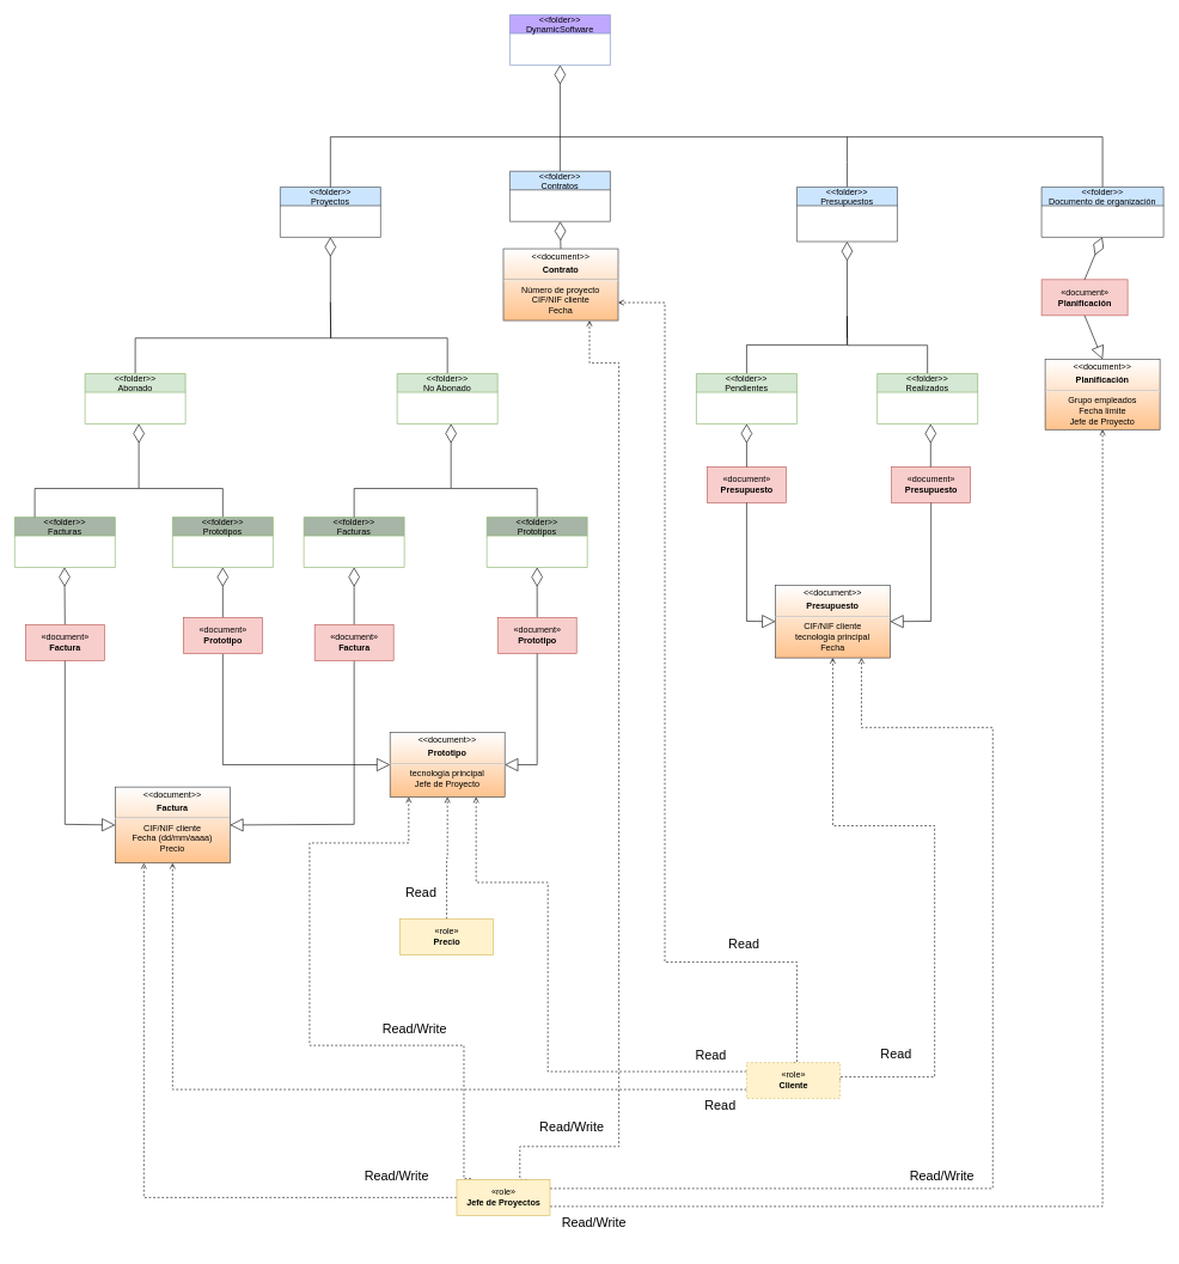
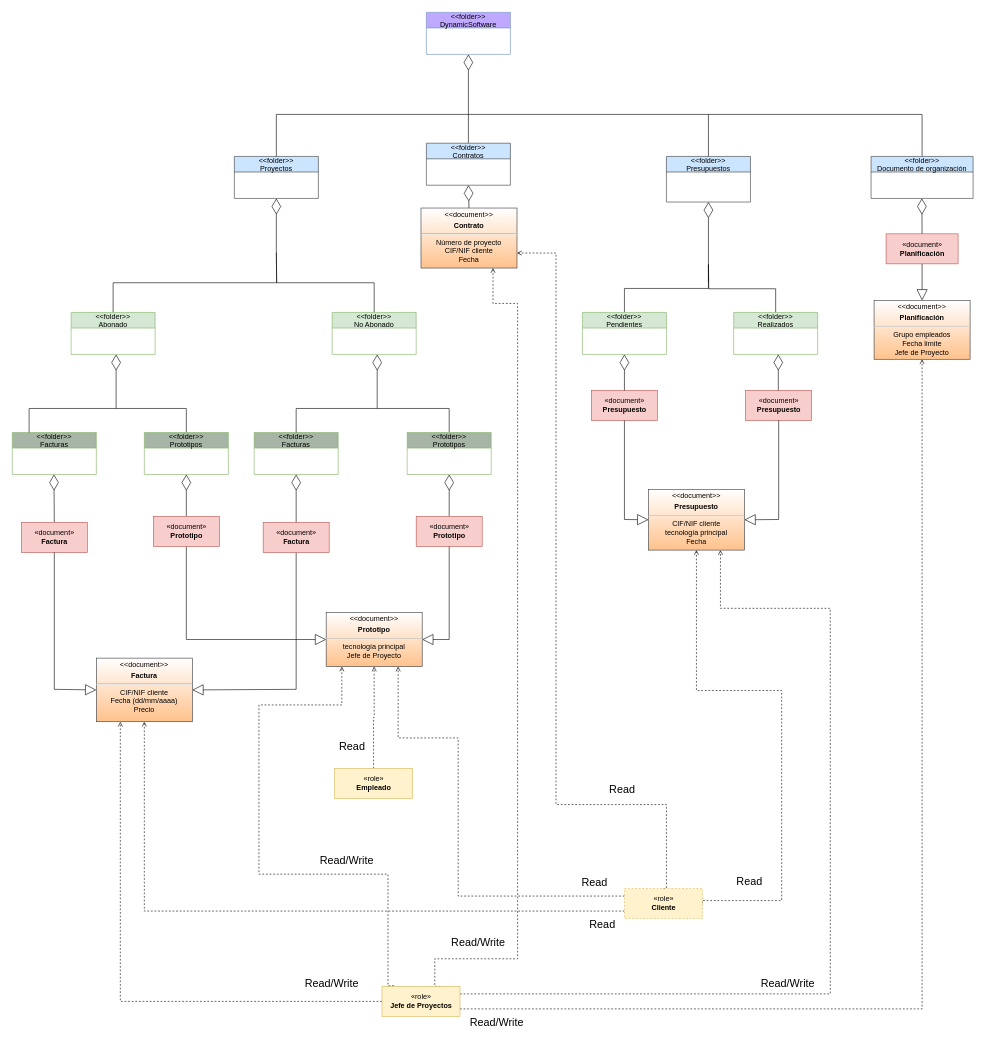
- <mxCell id="20" value="«document»&lt;br&gt;&lt;b&gt;Planificación&lt;/b&gt;" style="html=1;fillColor=#f8cecc;strokeColor=#b85450;" parent="1" vertex="1"><mxGeometry x="1451" y="389" width="120" height="50" as="geometry" /></mxCell>
+ <mxCell id="20" value="«document»&lt;br&gt;&lt;b&gt;Planificación&lt;/b&gt;" style="html=1;fillColor=#f8cecc;strokeColor=#b85450;" parent="1" vertex="1"><mxGeometry x="1476" y="389" width="120" height="50" as="geometry" /></mxCell>
- <mxCell id="73" value="«role»&lt;br&gt;&lt;b&gt;Precio&lt;/b&gt;" style="html=1;fillColor=#fff2cc;strokeColor=#d6b656;" parent="1" vertex="1"><mxGeometry x="557" y="1280" width="130" height="50" as="geometry" /></mxCell>
+ <mxCell id="73" value="«role»&lt;br&gt;&lt;b&gt;Empleado&lt;/b&gt;" style="html=1;fillColor=#fff2cc;strokeColor=#d6b656;" parent="1" vertex="1"><mxGeometry x="557" y="1280" width="130" height="50" as="geometry" /></mxCell>
